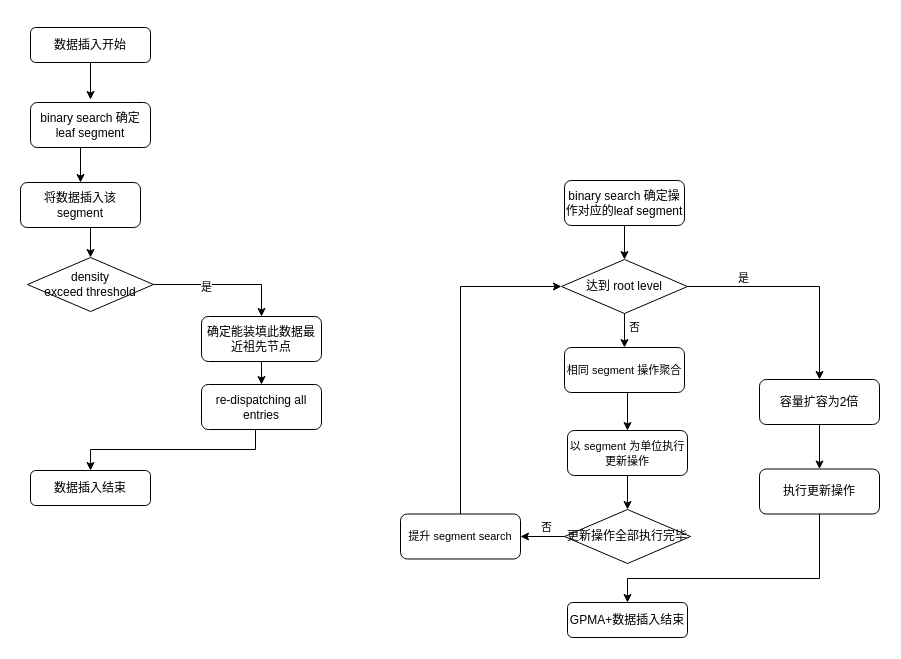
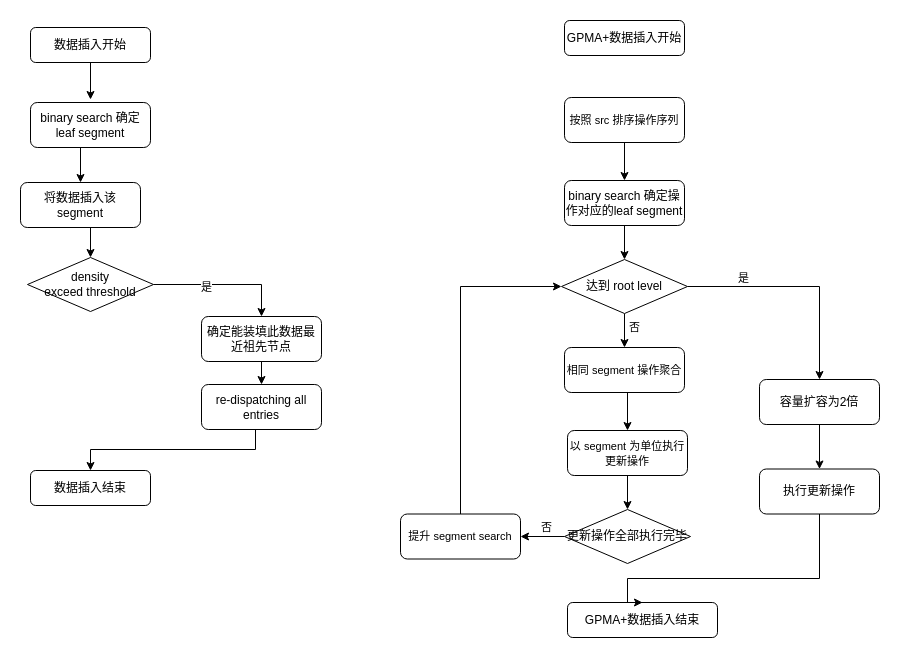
+ <mxCell id="16" value="GPMA+数据插入开始" style="rounded=1;whiteSpace=wrap;html=1;" vertex="1" parent="1"><mxGeometry x="564" y="20" width="120" height="35" as="geometry" /></mxCell>
+ <mxCell id="18" value="&lt;div&gt;&lt;font style=&quot;font-size: 11px;&quot;&gt;按照 src 排序操作序列&lt;/font&gt;&lt;/div&gt;" style="rounded=1;whiteSpace=wrap;html=1;" vertex="1" parent="1"><mxGeometry x="564" y="97" width="120" height="45" as="geometry" /></mxCell>
+ <mxCell id="17" style="edgeStyle=orthogonalEdgeStyle;rounded=0;orthogonalLoop=1;jettySize=auto;html=1;exitX=0.5;exitY=1;exitDx=0;exitDy=0;entryX=0.5;entryY=0;entryDx=0;entryDy=0;" edge="1" parent="1" source="18" target="20"><mxGeometry relative="1" as="geometry" /></mxCell>
- <mxCell id="35" value="GPMA+数据插入结束" style="rounded=1;whiteSpace=wrap;html=1;" vertex="1" parent="1"><mxGeometry x="567" y="602" width="120" height="35" as="geometry" /></mxCell>
+ <mxCell id="35" value="GPMA+数据插入结束" style="rounded=1;whiteSpace=wrap;html=1;" vertex="1" parent="1"><mxGeometry x="567" y="602" width="150" height="35" as="geometry" /></mxCell>
